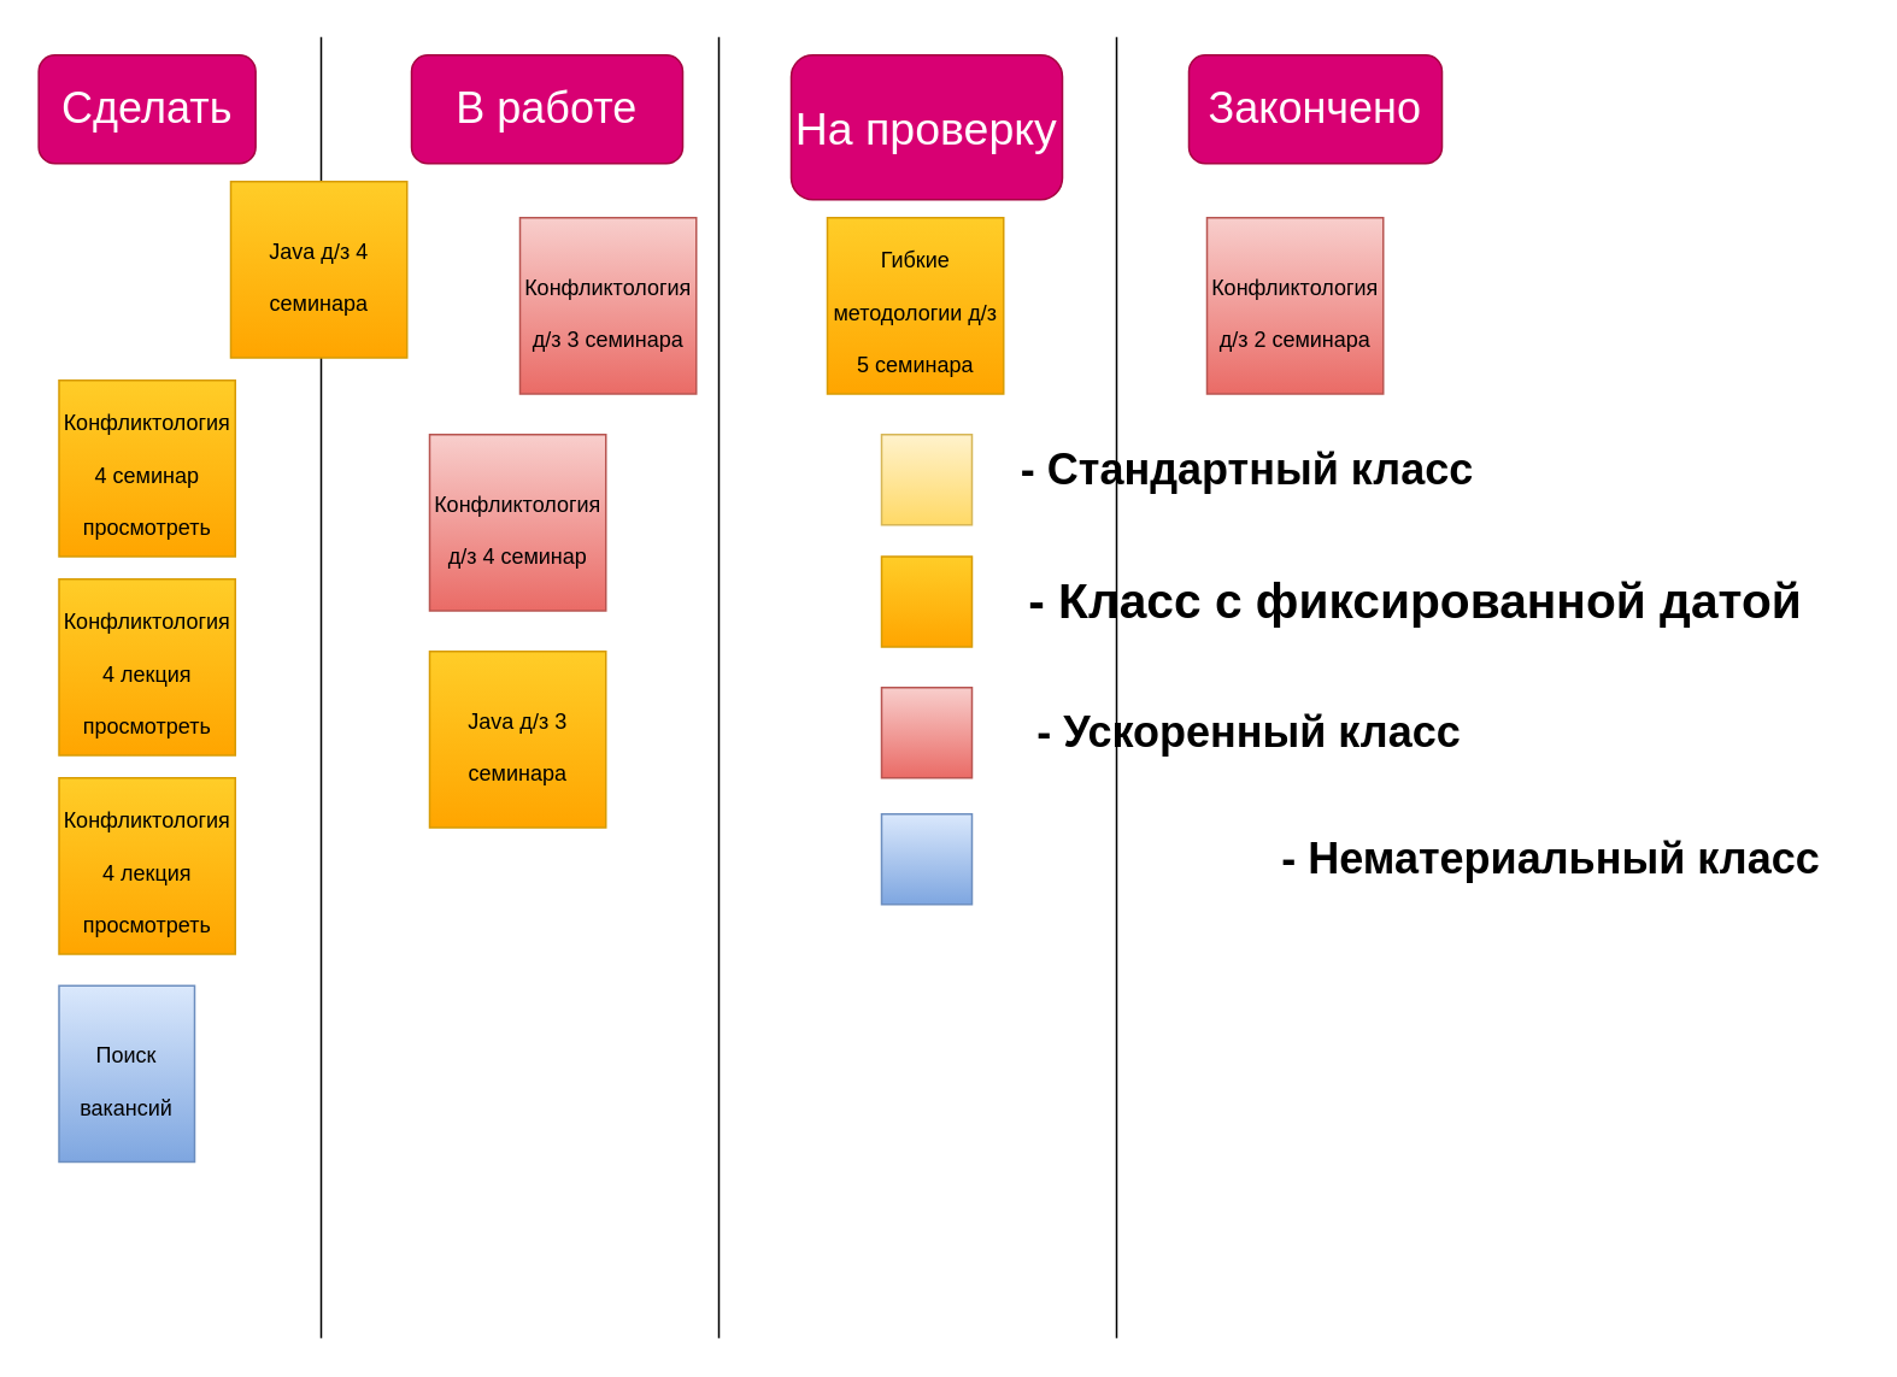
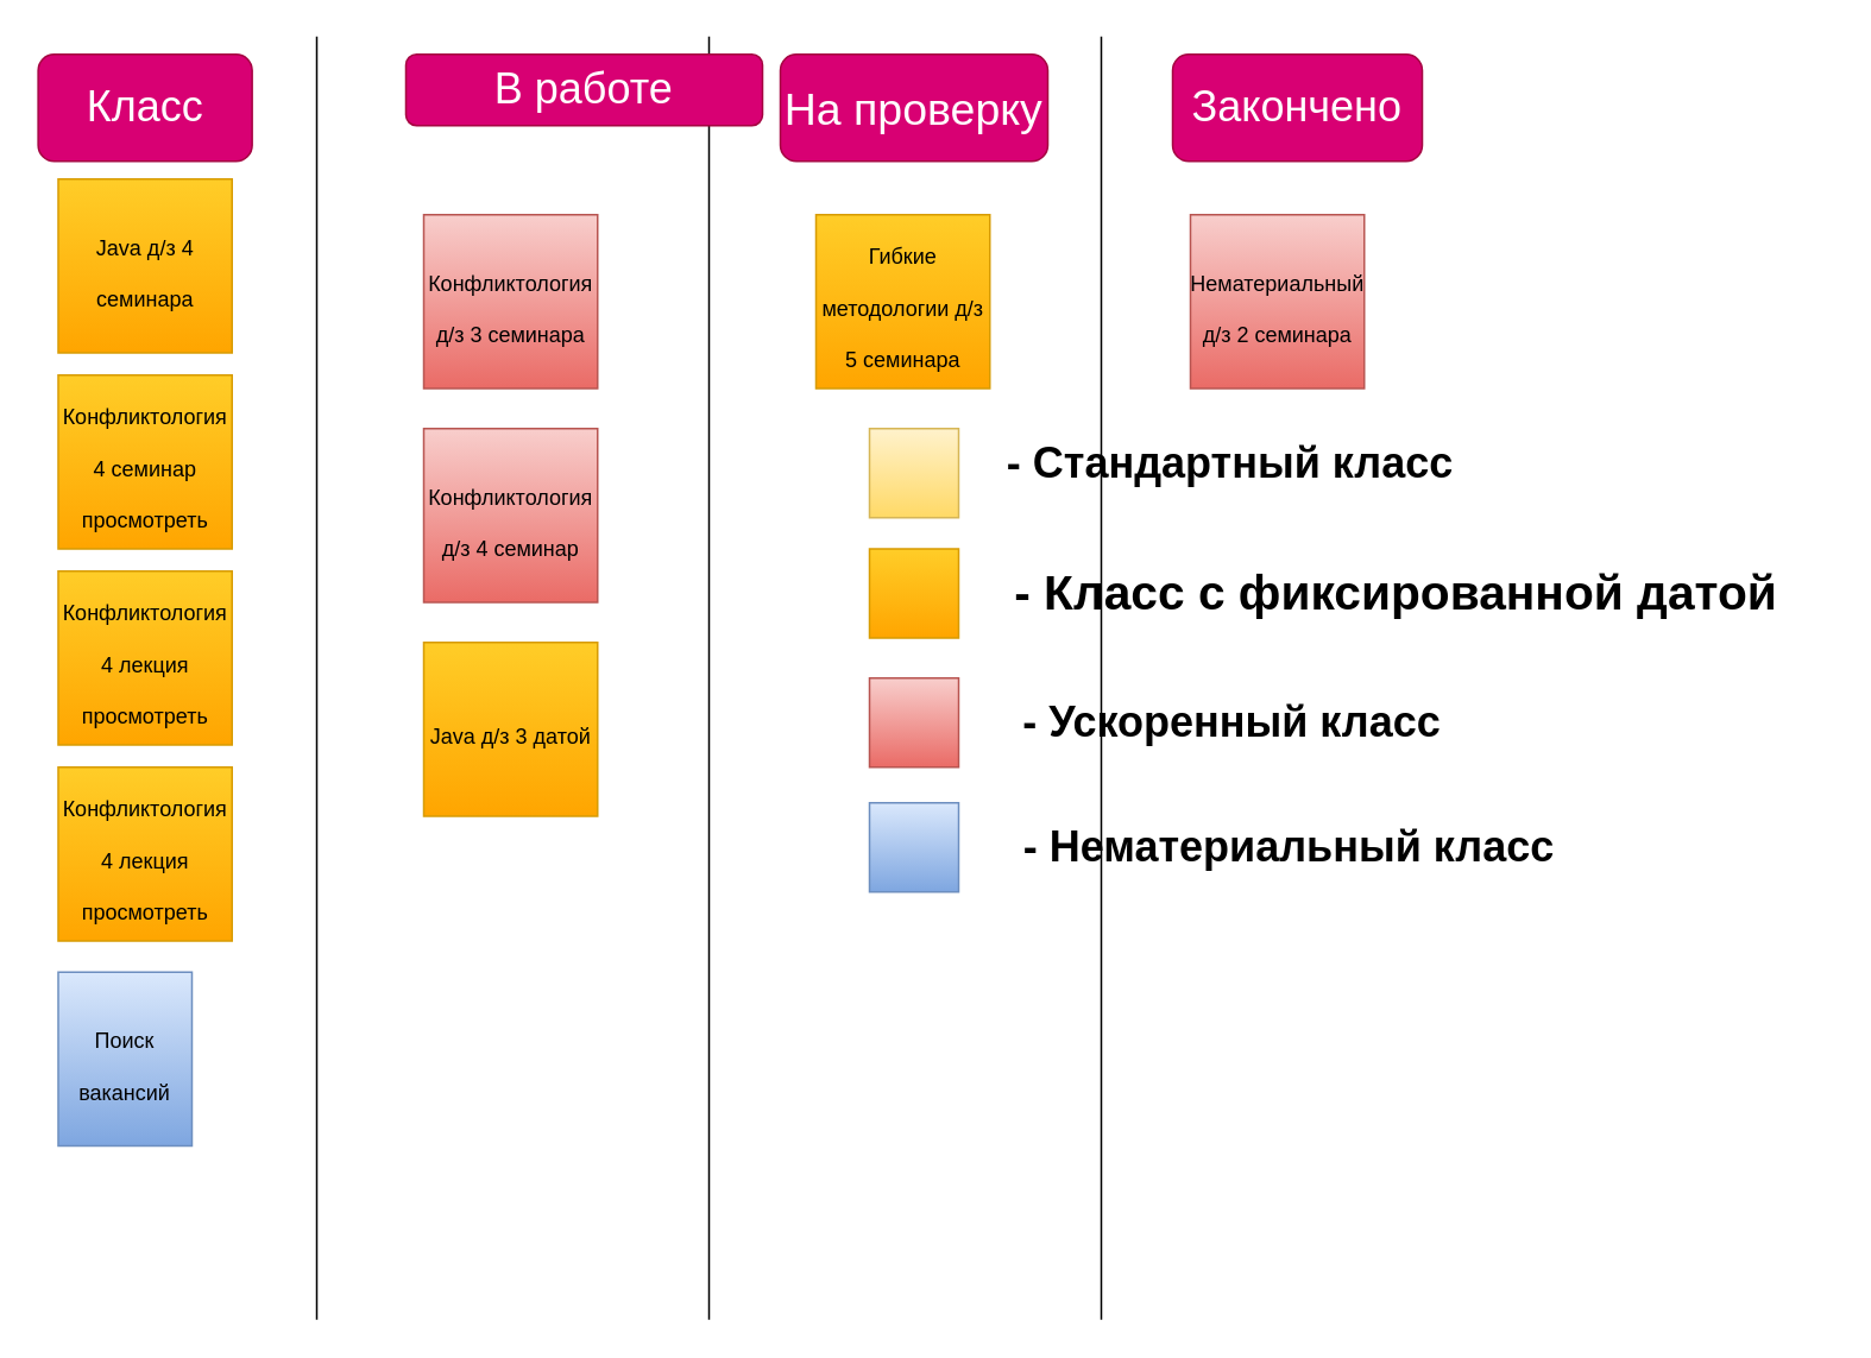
- <mxCell id="4" value="&lt;font style=&quot;font-size: 24px;&quot;&gt;Сделать&lt;/font&gt;" style="rounded=1;whiteSpace=wrap;html=1;fillColor=#d80073;strokeColor=#A50040;fontColor=#ffffff;" parent="1" vertex="1"><mxGeometry x="20.75" y="30" width="120" height="60" as="geometry" /></mxCell>
+ <mxCell id="4" value="&lt;font style=&quot;font-size: 24px;&quot;&gt;Класс&lt;/font&gt;" style="rounded=1;whiteSpace=wrap;html=1;fillColor=#d80073;strokeColor=#A50040;fontColor=#ffffff;" parent="1" vertex="1"><mxGeometry x="20.75" y="30" width="120" height="60" as="geometry" /></mxCell>
- <mxCell id="5" value="&lt;font style=&quot;font-size: 24px;&quot;&gt;В работе&lt;/font&gt;" style="rounded=1;whiteSpace=wrap;html=1;fillColor=#d80073;strokeColor=#A50040;fontColor=#ffffff;" parent="1" vertex="1"><mxGeometry x="227" y="30" width="150" height="60" as="geometry" /></mxCell>
+ <mxCell id="5" value="&lt;font style=&quot;font-size: 24px;&quot;&gt;В работе&lt;/font&gt;" style="rounded=1;whiteSpace=wrap;html=1;fillColor=#d80073;strokeColor=#A50040;fontColor=#ffffff;" parent="1" vertex="1"><mxGeometry x="227" y="30" width="200" height="40" as="geometry" /></mxCell>
- <mxCell id="13" value="&lt;font style=&quot;font-size: 25px;&quot;&gt;На проверку&lt;/font&gt;" style="rounded=1;whiteSpace=wrap;html=1;fillColor=#d80073;strokeColor=#A50040;fontColor=#ffffff;" parent="1" vertex="1"><mxGeometry x="437" y="30" width="150" height="80" as="geometry" /></mxCell>
+ <mxCell id="13" value="&lt;font style=&quot;font-size: 25px;&quot;&gt;На проверку&lt;/font&gt;" style="rounded=1;whiteSpace=wrap;html=1;fillColor=#d80073;strokeColor=#A50040;fontColor=#ffffff;" parent="1" vertex="1"><mxGeometry x="437" y="30" width="150" height="60" as="geometry" /></mxCell>
- <mxCell id="7" value="&lt;font style=&quot;font-size: 12px;&quot;&gt;Java д/з 4 семинара&lt;/font&gt;" style="whiteSpace=wrap;html=1;aspect=fixed;fontSize=24;fillColor=#ffcd28;strokeColor=#d79b00;gradientColor=#ffa500;" parent="1" vertex="1"><mxGeometry x="127" y="100" width="97.5" height="97.5" as="geometry" /></mxCell>
+ <mxCell id="7" value="&lt;font style=&quot;font-size: 12px;&quot;&gt;Java д/з 4 семинара&lt;/font&gt;" style="whiteSpace=wrap;html=1;aspect=fixed;fontSize=24;fillColor=#ffcd28;strokeColor=#d79b00;gradientColor=#ffa500;" parent="1" vertex="1"><mxGeometry x="32" y="100" width="97.5" height="97.5" as="geometry" /></mxCell>
- <mxCell id="15" value="&lt;font style=&quot;font-size: 12px;&quot;&gt;Конфликтология д/з 3 семинара&lt;/font&gt;" style="whiteSpace=wrap;html=1;aspect=fixed;fontSize=24;fillColor=#f8cecc;strokeColor=#b85450;gradientColor=#ea6b66;" parent="1" vertex="1"><mxGeometry x="287" y="120" width="97.5" height="97.5" as="geometry" /></mxCell>
+ <mxCell id="15" value="&lt;font style=&quot;font-size: 12px;&quot;&gt;Конфликтология д/з 3 семинара&lt;/font&gt;" style="whiteSpace=wrap;html=1;aspect=fixed;fontSize=24;fillColor=#f8cecc;strokeColor=#b85450;gradientColor=#ea6b66;" parent="1" vertex="1"><mxGeometry x="237" y="120" width="97.5" height="97.5" as="geometry" /></mxCell>
- <mxCell id="17" value="&lt;font style=&quot;font-size: 12px;&quot;&gt;Конфликтология д/з 2 семинара&lt;/font&gt;" style="whiteSpace=wrap;html=1;aspect=fixed;fontSize=24;fillColor=#f8cecc;strokeColor=#b85450;gradientColor=#ea6b66;" parent="1" vertex="1"><mxGeometry x="667" y="120" width="97.5" height="97.5" as="geometry" /></mxCell>
+ <mxCell id="17" value="&lt;font style=&quot;font-size: 12px;&quot;&gt;Нематериальный д/з 2 семинара&lt;/font&gt;" style="whiteSpace=wrap;html=1;aspect=fixed;fontSize=24;fillColor=#f8cecc;strokeColor=#b85450;gradientColor=#ea6b66;" parent="1" vertex="1"><mxGeometry x="667" y="120" width="97.5" height="97.5" as="geometry" /></mxCell>
- <mxCell id="16" value="&lt;font style=&quot;font-size: 12px;&quot;&gt;Java д/з 3 семинара &lt;/font&gt;" style="whiteSpace=wrap;html=1;aspect=fixed;fontSize=24;fillColor=#ffcd28;strokeColor=#d79b00;gradientColor=#ffa500;" parent="1" vertex="1"><mxGeometry x="237" y="360" width="97.5" height="97.5" as="geometry" /></mxCell>
+ <mxCell id="16" value="&lt;font style=&quot;font-size: 12px;&quot;&gt;Java д/з 3 датой &lt;/font&gt;" style="whiteSpace=wrap;html=1;aspect=fixed;fontSize=24;fillColor=#ffcd28;strokeColor=#d79b00;gradientColor=#ffa500;" parent="1" vertex="1"><mxGeometry x="237" y="360" width="97.5" height="97.5" as="geometry" /></mxCell>
- <mxCell id="26" value="- Нематериальный класс" style="text;strokeColor=none;fillColor=none;html=1;fontSize=24;fontStyle=1;verticalAlign=middle;align=center;" vertex="1" parent="1"><mxGeometry x="702" y="455" width="310" height="40" as="geometry" /></mxCell>
+ <mxCell id="26" value="- Нематериальный класс" style="text;strokeColor=none;fillColor=none;html=1;fontSize=24;fontStyle=1;verticalAlign=middle;align=center;" vertex="1" parent="1"><mxGeometry x="567" y="455" width="310" height="40" as="geometry" /></mxCell>
